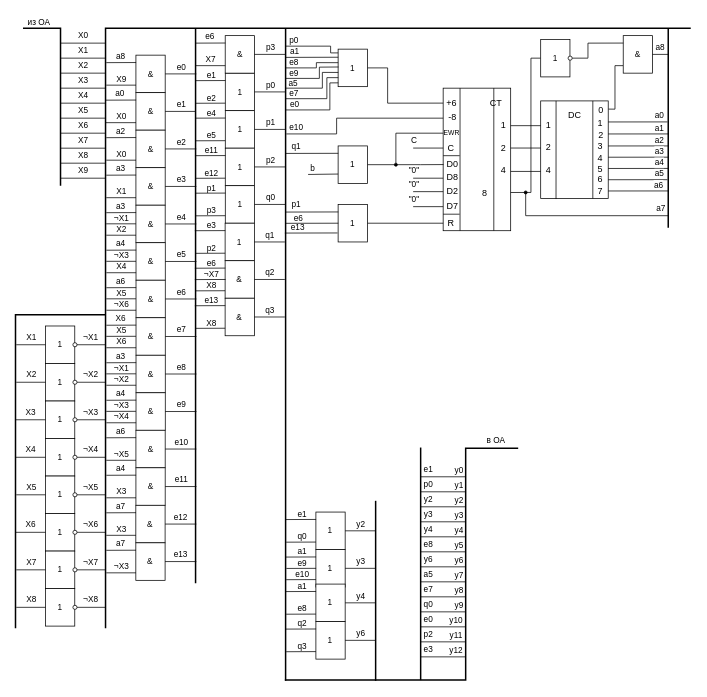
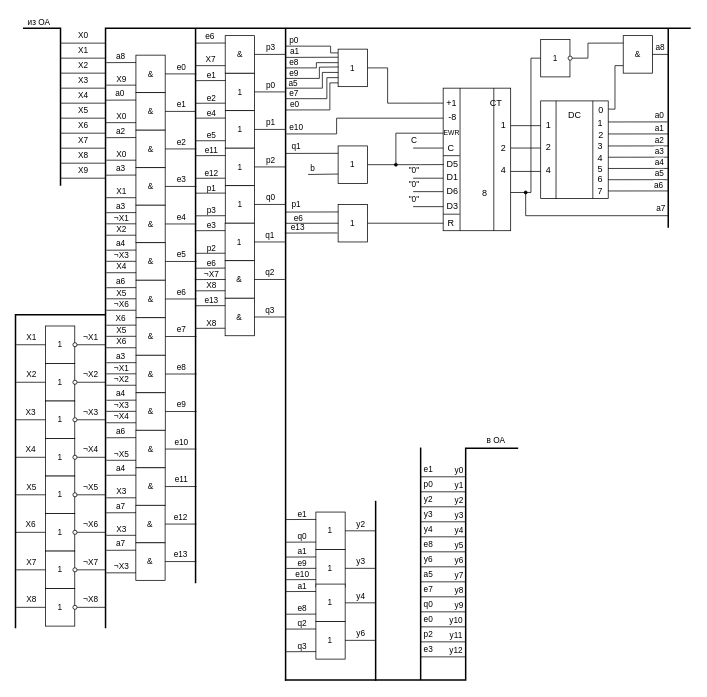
- <mxCell id="158" value="+6" style="text;html=1;align=center;verticalAlign=middle;resizable=0;points=[];autosize=1;strokeColor=none;fillColor=none;" parent="1" vertex="1"><mxGeometry x="586" y="127" width="30" height="20" as="geometry" /></mxCell>
+ <mxCell id="158" value="+1" style="text;html=1;align=center;verticalAlign=middle;resizable=0;points=[];autosize=1;strokeColor=none;fillColor=none;" parent="1" vertex="1"><mxGeometry x="586" y="127" width="30" height="20" as="geometry" /></mxCell>
- <mxCell id="166" value="D0" style="text;html=1;align=center;verticalAlign=middle;resizable=0;points=[];autosize=1;strokeColor=none;fillColor=none;" parent="1" vertex="1"><mxGeometry x="587" y="208.5" width="30" height="20" as="geometry" /></mxCell>
+ <mxCell id="166" value="D5" style="text;html=1;align=center;verticalAlign=middle;resizable=0;points=[];autosize=1;strokeColor=none;fillColor=none;" parent="1" vertex="1"><mxGeometry x="587" y="208.5" width="30" height="20" as="geometry" /></mxCell>
- <mxCell id="169" value="D8" style="text;html=1;align=center;verticalAlign=middle;resizable=0;points=[];autosize=1;strokeColor=none;fillColor=none;" parent="1" vertex="1"><mxGeometry x="587" y="226" width="30" height="20" as="geometry" /></mxCell>
+ <mxCell id="169" value="D1" style="text;html=1;align=center;verticalAlign=middle;resizable=0;points=[];autosize=1;strokeColor=none;fillColor=none;" parent="1" vertex="1"><mxGeometry x="587" y="226" width="30" height="20" as="geometry" /></mxCell>
- <mxCell id="167" value="D2" style="text;html=1;align=center;verticalAlign=middle;resizable=0;points=[];autosize=1;strokeColor=none;fillColor=none;" parent="1" vertex="1"><mxGeometry x="587" y="245" width="30" height="20" as="geometry" /></mxCell>
+ <mxCell id="167" value="D6" style="text;html=1;align=center;verticalAlign=middle;resizable=0;points=[];autosize=1;strokeColor=none;fillColor=none;" parent="1" vertex="1"><mxGeometry x="587" y="245" width="30" height="20" as="geometry" /></mxCell>
- <mxCell id="168" value="D7" style="text;html=1;align=center;verticalAlign=middle;resizable=0;points=[];autosize=1;strokeColor=none;fillColor=none;" parent="1" vertex="1"><mxGeometry x="587" y="265" width="30" height="20" as="geometry" /></mxCell>
+ <mxCell id="168" value="D3" style="text;html=1;align=center;verticalAlign=middle;resizable=0;points=[];autosize=1;strokeColor=none;fillColor=none;" parent="1" vertex="1"><mxGeometry x="587" y="265" width="30" height="20" as="geometry" /></mxCell>
